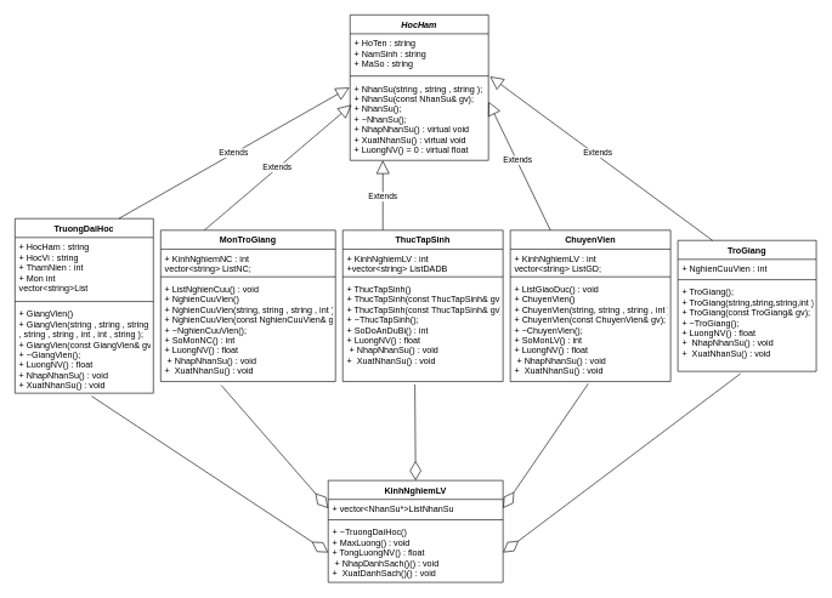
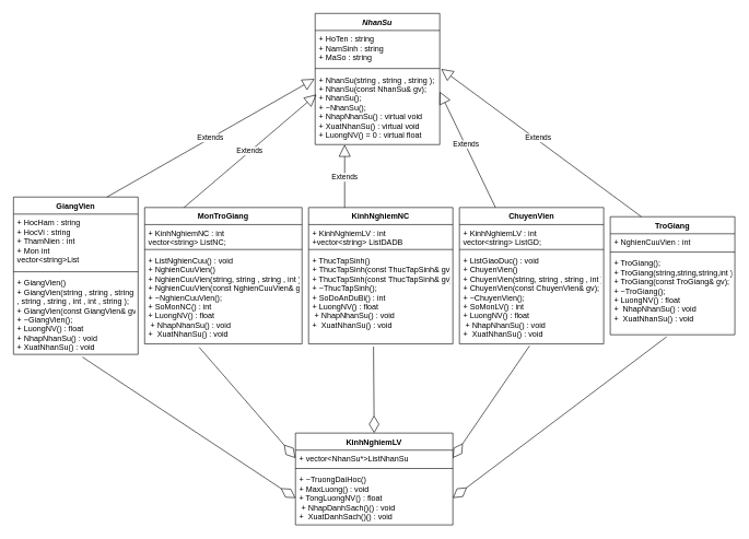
- <mxCell id="2" value="HocHam" style="swimlane;fontStyle=3;align=center;verticalAlign=top;childLayout=stackLayout;horizontal=1;startSize=26;horizontalStack=0;resizeParent=1;resizeParentMax=0;resizeLast=0;collapsible=1;marginBottom=0;" vertex="1" parent="1"><mxGeometry x="480" y="20" width="190" height="200" as="geometry" /></mxCell>
+ <mxCell id="2" value="NhanSu" style="swimlane;fontStyle=3;align=center;verticalAlign=top;childLayout=stackLayout;horizontal=1;startSize=26;horizontalStack=0;resizeParent=1;resizeParentMax=0;resizeLast=0;collapsible=1;marginBottom=0;" vertex="1" parent="1"><mxGeometry x="480" y="20" width="190" height="200" as="geometry" /></mxCell>
- <mxCell id="6" value="TruongDaiHoc" style="swimlane;fontStyle=1;align=center;verticalAlign=top;childLayout=stackLayout;horizontal=1;startSize=26;horizontalStack=0;resizeParent=1;resizeParentMax=0;resizeLast=0;collapsible=1;marginBottom=0;" vertex="1" parent="1"><mxGeometry y="300" width="190" height="240" as="geometry" x="20" /></mxCell>
+ <mxCell id="6" value="GiangVien" style="swimlane;fontStyle=1;align=center;verticalAlign=top;childLayout=stackLayout;horizontal=1;startSize=26;horizontalStack=0;resizeParent=1;resizeParentMax=0;resizeLast=0;collapsible=1;marginBottom=0;" vertex="1" parent="1"><mxGeometry y="300" width="190" height="240" as="geometry" x="20" /></mxCell>
- <mxCell id="22" value="ThucTapSinh" style="swimlane;fontStyle=1;align=center;verticalAlign=top;childLayout=stackLayout;horizontal=1;startSize=26;horizontalStack=0;resizeParent=1;resizeParentMax=0;resizeLast=0;collapsible=1;marginBottom=0;" vertex="1" parent="1"><mxGeometry x="470" y="316" width="220" height="208" as="geometry" /></mxCell>
+ <mxCell id="22" value="KinhNghiemNC" style="swimlane;fontStyle=1;align=center;verticalAlign=top;childLayout=stackLayout;horizontal=1;startSize=26;horizontalStack=0;resizeParent=1;resizeParentMax=0;resizeLast=0;collapsible=1;marginBottom=0;" vertex="1" parent="1"><mxGeometry x="470" y="316" width="220" height="208" as="geometry" /></mxCell>
